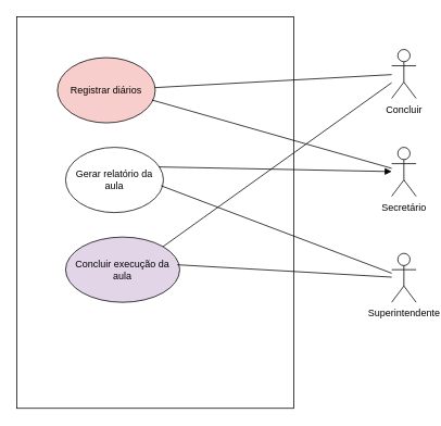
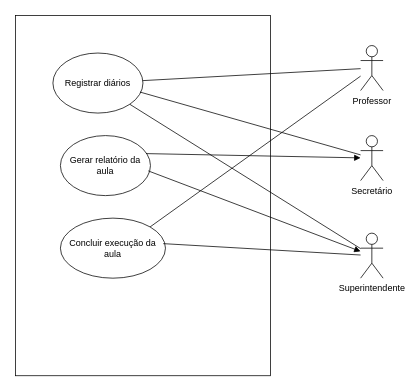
- <mxCell id="6" value="Registrar diários" style="ellipse;whiteSpace=wrap;html=1;fillColor=#f8cecc;" vertex="1" parent="1"><mxGeometry x="70" y="70" width="120" height="80" as="geometry" /></mxCell>
+ <mxCell id="6" value="Registrar diários" style="ellipse;whiteSpace=wrap;html=1;" vertex="1" parent="1"><mxGeometry x="70" y="70" width="120" height="80" as="geometry" /></mxCell>
- <mxCell id="2" value="Concluir" style="shape=umlActor;verticalLabelPosition=bottom;verticalAlign=top;html=1;outlineConnect=0;" vertex="1" parent="1"><mxGeometry x="480" y="60" width="30" height="60" as="geometry" /></mxCell>
+ <mxCell id="2" value="Professor" style="shape=umlActor;verticalLabelPosition=bottom;verticalAlign=top;html=1;outlineConnect=0;" vertex="1" parent="1"><mxGeometry x="480" y="60" width="30" height="60" as="geometry" /></mxCell>
+ <mxCell id="9" value="" style="endArrow=none;html=1;rounded=0;entryX=1;entryY=1;entryDx=0;entryDy=0;" edge="1" parent="1" source="4" target="6"><mxGeometry width="50" height="50" relative="1" as="geometry"><mxPoint x="280" y="300" as="sourcePoint" /><mxPoint x="330" y="250" as="targetPoint" /></mxGeometry></mxCell>
- <mxCell id="13" value="Concluir execução da aula" style="ellipse;whiteSpace=wrap;html=1;fillColor=#e1d5e7;" vertex="1" parent="1"><mxGeometry x="80" y="290" width="140" height="80" as="geometry" /></mxCell>
+ <mxCell id="13" value="Concluir execução da aula" style="ellipse;whiteSpace=wrap;html=1;" vertex="1" parent="1"><mxGeometry x="80" y="290" width="140" height="80" as="geometry" /></mxCell>
- <mxCell id="12" value="" style="endArrow=none;html=1;rounded=0;exitX=0.975;exitY=0.588;exitDx=0;exitDy=0;exitPerimeter=0;" edge="1" parent="1" source="10" target="4"><mxGeometry width="50" height="50" relative="1" as="geometry"><mxPoint x="280" y="300" as="sourcePoint" /><mxPoint x="330" y="250" as="targetPoint" /></mxGeometry></mxCell>
+ <mxCell id="12" value="" style="endArrow=block;html=1;rounded=0;exitX=0.975;exitY=0.588;exitDx=0;exitDy=0;exitPerimeter=0;" edge="1" parent="1" source="10" target="4"><mxGeometry width="50" height="50" relative="1" as="geometry"><mxPoint x="280" y="300" as="sourcePoint" /><mxPoint x="330" y="250" as="targetPoint" /></mxGeometry></mxCell>
